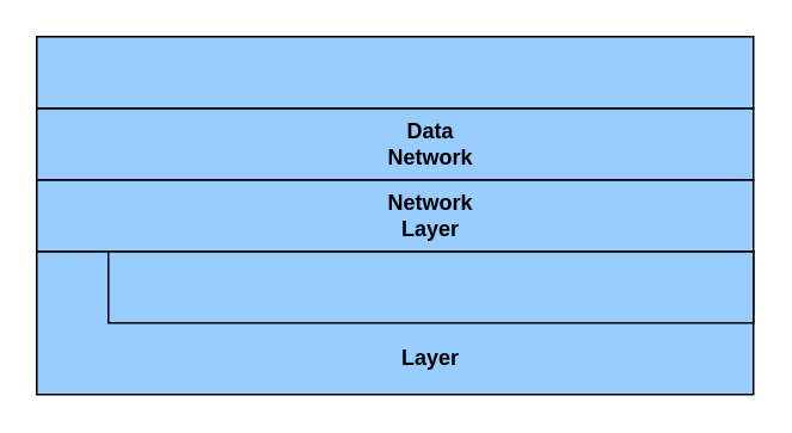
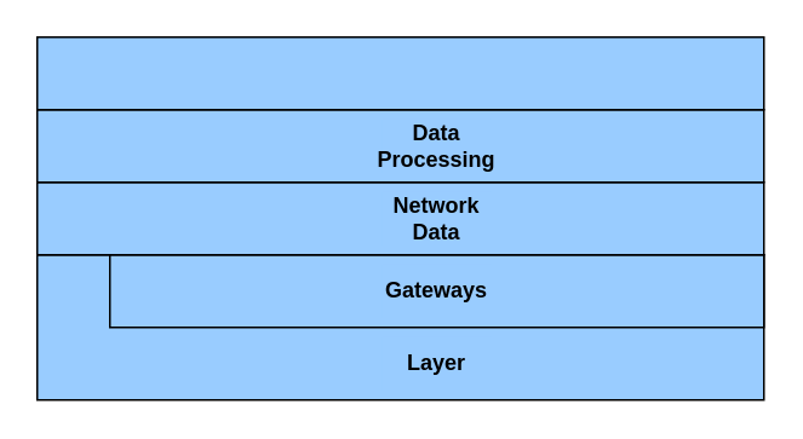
- <mxCell id="10" value="Data Network" style="text;html=1;strokeColor=none;fillColor=#99CCFF;align=center;verticalAlign=middle;whiteSpace=wrap;rounded=0;fontStyle=1" vertex="1" parent="1"><mxGeometry x="210" y="65" width="60" height="30" as="geometry" /></mxCell>
+ <mxCell id="10" value="Data Processing" style="text;html=1;strokeColor=none;fillColor=#99CCFF;align=center;verticalAlign=middle;whiteSpace=wrap;rounded=0;fontStyle=1" vertex="1" parent="1"><mxGeometry x="210" y="65" width="60" height="30" as="geometry" /></mxCell>
- <mxCell id="9" value="Network Layer" style="text;html=1;strokeColor=none;fillColor=#99CCFF;align=center;verticalAlign=middle;whiteSpace=wrap;rounded=0;fontStyle=1" vertex="1" parent="1"><mxGeometry x="210" y="105" width="60" height="30" as="geometry" /></mxCell>
+ <mxCell id="9" value="Network Data" style="text;html=1;strokeColor=none;fillColor=#99CCFF;align=center;verticalAlign=middle;whiteSpace=wrap;rounded=0;fontStyle=1" vertex="1" parent="1"><mxGeometry x="210" y="105" width="60" height="30" as="geometry" /></mxCell>
+ <mxCell id="8" value="Gateways" style="text;html=1;strokeColor=none;fillColor=#99CCFF;align=center;verticalAlign=middle;whiteSpace=wrap;rounded=0;fontStyle=1" vertex="1" parent="1"><mxGeometry x="210" y="145" width="60" height="30" as="geometry" /></mxCell>
